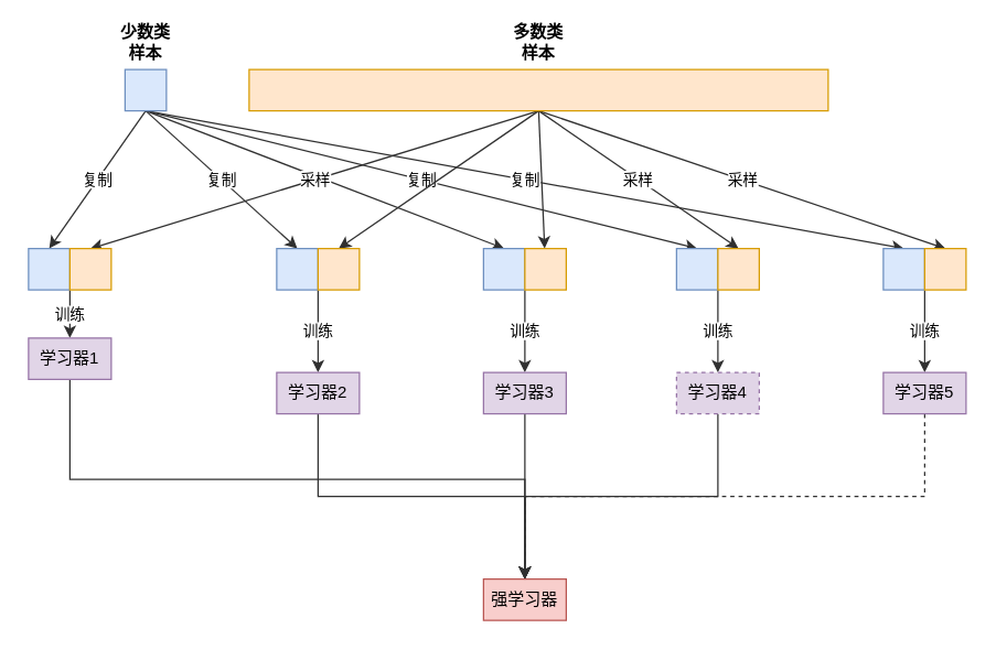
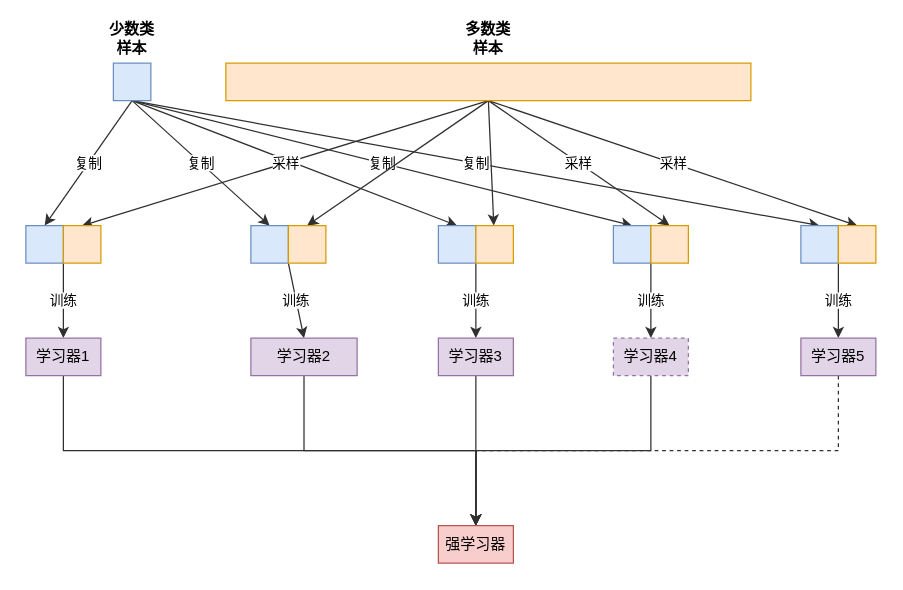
- <mxCell id="32" value="学习器1" style="rounded=0;whiteSpace=wrap;html=1;fillColor=#e1d5e7;strokeColor=#9673a6;" vertex="1" parent="1"><mxGeometry x="20" y="245" width="60" height="30" as="geometry" /></mxCell>
+ <mxCell id="32" value="学习器1" style="rounded=0;whiteSpace=wrap;html=1;fillColor=#e1d5e7;strokeColor=#9673a6;" vertex="1" parent="1"><mxGeometry x="20" y="270" width="60" height="30" as="geometry" /></mxCell>
- <mxCell id="34" value="学习器2" style="rounded=0;whiteSpace=wrap;html=1;fillColor=#e1d5e7;strokeColor=#9673a6;" vertex="1" parent="1"><mxGeometry x="200" y="270" width="60" height="30" as="geometry" /></mxCell>
+ <mxCell id="34" value="学习器2" style="rounded=0;whiteSpace=wrap;html=1;fillColor=#e1d5e7;strokeColor=#9673a6;" vertex="1" parent="1"><mxGeometry x="200" y="270" width="85" height="30" as="geometry" /></mxCell>
